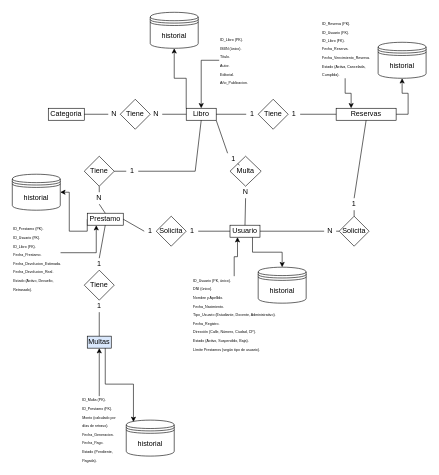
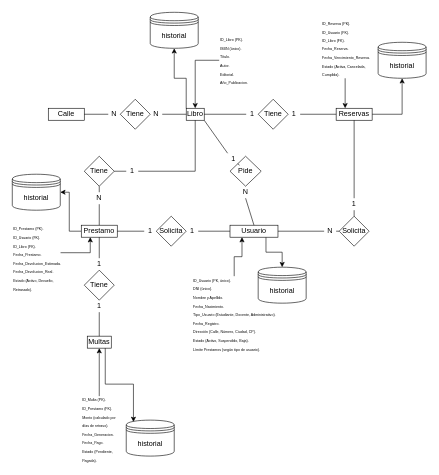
- <mxCell id="10" value="Categoria" style="rounded=0;whiteSpace=wrap;html=1;" vertex="1" parent="1"><mxGeometry x="80" y="180" width="60" height="20" as="geometry" /></mxCell>
+ <mxCell id="10" value="Calle" style="rounded=0;whiteSpace=wrap;html=1;" vertex="1" parent="1"><mxGeometry x="80" y="180" width="60" height="20" as="geometry" /></mxCell>
- <mxCell id="7" value="Libro" style="rounded=0;whiteSpace=wrap;html=1;" vertex="1" parent="1"><mxGeometry x="310" y="180" width="50" height="20" as="geometry" /></mxCell>
+ <mxCell id="7" value="Libro" style="rounded=0;whiteSpace=wrap;html=1;" vertex="1" parent="1"><mxGeometry x="310" y="180" width="30" height="20" as="geometry" /></mxCell>
- <mxCell id="19" value="Reservas" style="rounded=0;whiteSpace=wrap;html=1;" vertex="1" parent="1"><mxGeometry x="560" y="180" width="100" height="20" as="geometry" /></mxCell>
+ <mxCell id="19" value="Reservas" style="rounded=0;whiteSpace=wrap;html=1;" vertex="1" parent="1"><mxGeometry x="560" y="180" width="60" height="20" as="geometry" /></mxCell>
- <mxCell id="27" value="Multa" style="rhombus;whiteSpace=wrap;html=1;" vertex="1" parent="1"><mxGeometry x="383" y="260" width="52" height="50" as="geometry" /></mxCell>
+ <mxCell id="27" value="Pide" style="rhombus;whiteSpace=wrap;html=1;" vertex="1" parent="1"><mxGeometry x="383" y="260" width="52" height="50" as="geometry" /></mxCell>
- <mxCell id="12" value="Prestamo" style="rounded=0;whiteSpace=wrap;html=1;" vertex="1" parent="1"><mxGeometry x="145" y="355" width="60" height="20" as="geometry" /></mxCell>
+ <mxCell id="12" value="Prestamo" style="rounded=0;whiteSpace=wrap;html=1;" vertex="1" parent="1"><mxGeometry x="135" y="375" width="60" height="20" as="geometry" /></mxCell>
- <mxCell id="5" value="Usuario" style="rounded=0;whiteSpace=wrap;html=1;" vertex="1" parent="1"><mxGeometry x="383" y="375" width="50" height="20" as="geometry" /></mxCell>
+ <mxCell id="5" value="Usuario" style="rounded=0;whiteSpace=wrap;html=1;" vertex="1" parent="1"><mxGeometry x="383" y="375" width="80" height="20" as="geometry" /></mxCell>
- <mxCell id="15" value="Multas" style="rounded=0;whiteSpace=wrap;html=1;fillColor=#dae8fc;" vertex="1" parent="1"><mxGeometry x="145" y="560" width="40" height="20" as="geometry" /></mxCell>
+ <mxCell id="15" value="Multas" style="rounded=0;whiteSpace=wrap;html=1;" vertex="1" parent="1"><mxGeometry x="145" y="560" width="40" height="20" as="geometry" /></mxCell>
